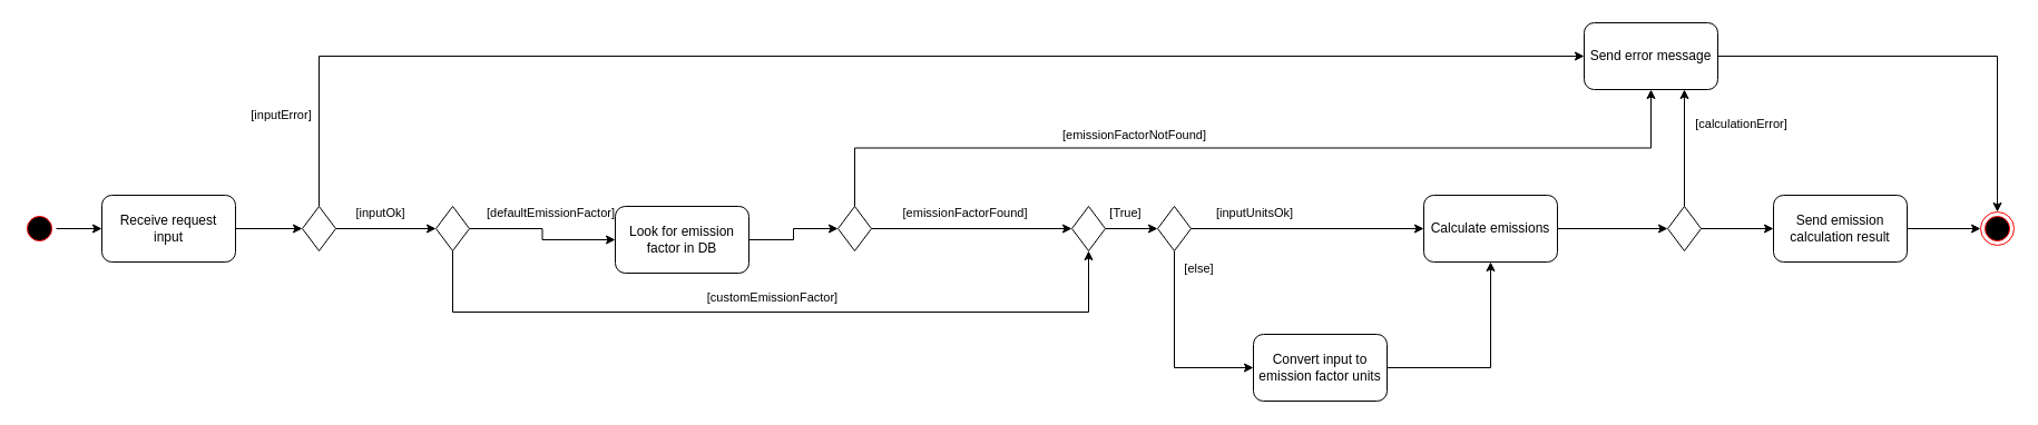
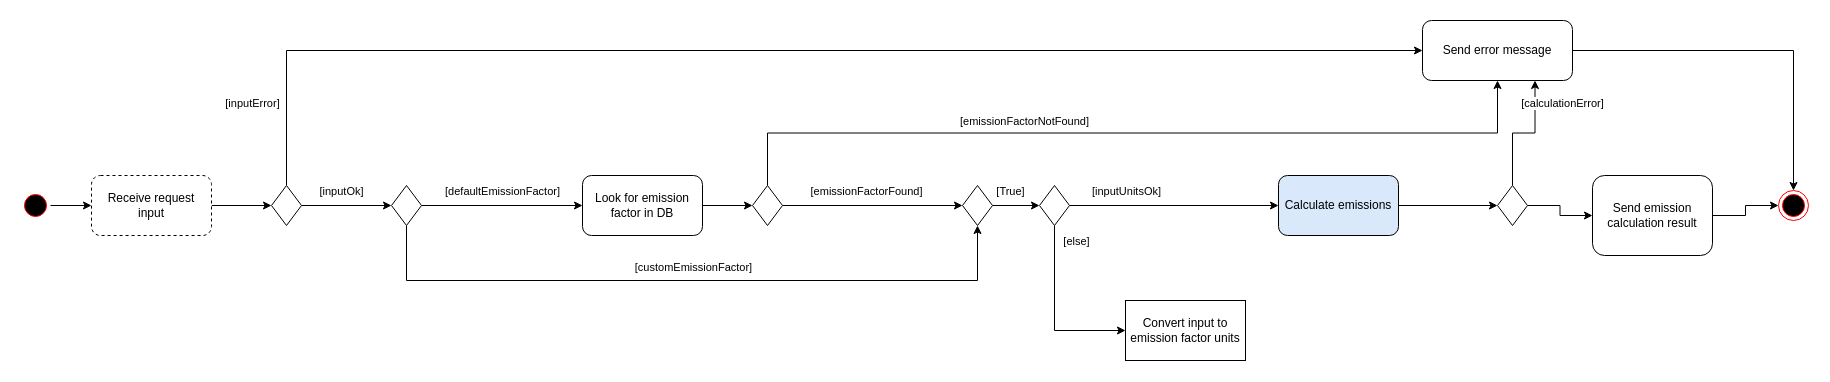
- <mxCell id="3" value="Send error message" style="rounded=1;whiteSpace=wrap;html=1;" vertex="1" parent="1"><mxGeometry x="1422" y="20" width="120" height="60" as="geometry" /></mxCell>
+ <mxCell id="3" value="Send error message" style="rounded=1;whiteSpace=wrap;html=1;" vertex="1" parent="1"><mxGeometry x="1422" y="20" width="150" height="60" as="geometry" /></mxCell>
- <mxCell id="6" value="Receive request &lt;br&gt;input" style="rounded=1;whiteSpace=wrap;html=1;" vertex="1" parent="1"><mxGeometry x="91" y="175" width="120" height="60" as="geometry" /></mxCell>
+ <mxCell id="6" value="Receive request &lt;br&gt;input" style="rounded=1;whiteSpace=wrap;html=1;dashed=1;" vertex="1" parent="1"><mxGeometry x="91" y="175" width="120" height="60" as="geometry" /></mxCell>
- <mxCell id="34" value="Calculate emissions" style="rounded=1;whiteSpace=wrap;html=1;" vertex="1" parent="1"><mxGeometry x="1278" y="175" width="120" height="60" as="geometry" /></mxCell>
+ <mxCell id="34" value="Calculate emissions" style="rounded=1;whiteSpace=wrap;html=1;fillColor=#dae8fc;" vertex="1" parent="1"><mxGeometry x="1278" y="175" width="120" height="60" as="geometry" /></mxCell>
- <mxCell id="43" value="Send emission calculation result" style="rounded=1;whiteSpace=wrap;html=1;" vertex="1" parent="1"><mxGeometry x="1592" y="175" width="120" height="60" as="geometry" /></mxCell>
+ <mxCell id="43" value="Send emission calculation result" style="rounded=1;whiteSpace=wrap;html=1;" vertex="1" parent="1"><mxGeometry x="1592" y="175" width="120" height="80" as="geometry" /></mxCell>
- <mxCell id="20" value="Look for emission factor in DB" style="rounded=1;whiteSpace=wrap;html=1;" vertex="1" parent="1"><mxGeometry x="552" y="185" width="120" height="60" as="geometry" /></mxCell>
+ <mxCell id="20" value="Look for emission factor in DB" style="rounded=1;whiteSpace=wrap;html=1;" vertex="1" parent="1"><mxGeometry x="582" y="175" width="120" height="60" as="geometry" /></mxCell>
- <mxCell id="22" value="Convert input to emission factor units" style="rounded=1;whiteSpace=wrap;html=1;" vertex="1" parent="1"><mxGeometry x="1125" y="300" width="120" height="60" as="geometry" /></mxCell>
+ <mxCell id="22" value="Convert input to emission factor units" style="whiteSpace=wrap;html=1;rounded=0;" vertex="1" parent="1"><mxGeometry x="1125" y="300" width="120" height="60" as="geometry" /></mxCell>
- <mxCell id="21" style="edgeStyle=orthogonalEdgeStyle;rounded=0;orthogonalLoop=1;jettySize=auto;html=1;exitX=1;exitY=0.5;exitDx=0;exitDy=0;" edge="1" parent="1" source="22" target="34"><mxGeometry relative="1" as="geometry" /></mxCell>
